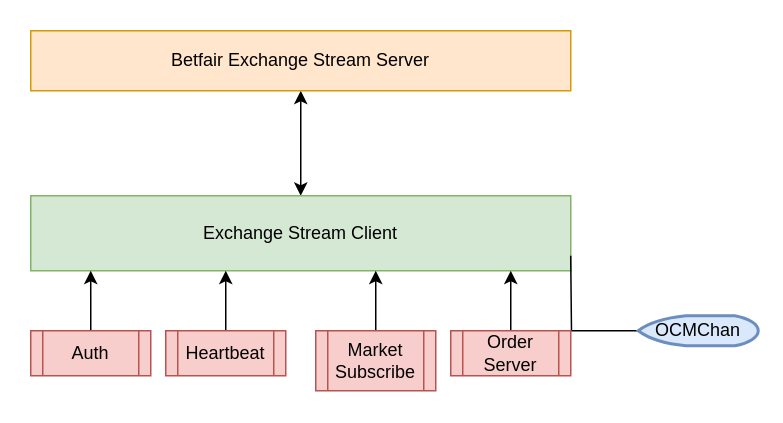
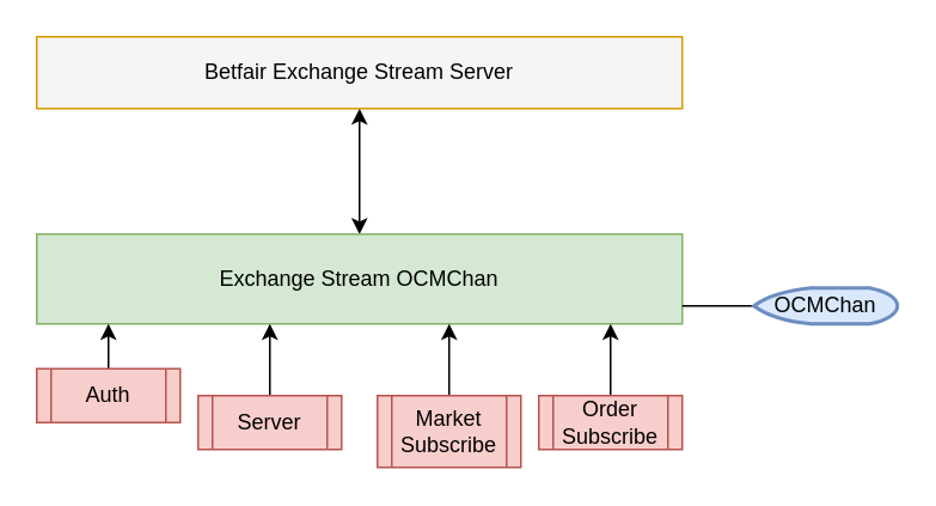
- <mxCell id="14" value="Betfair Exchange Stream Server" style="rounded=0;whiteSpace=wrap;html=1;fillColor=#ffe6cc;strokeColor=#d79b00;" vertex="1" parent="1"><mxGeometry x="20" y="20" width="360" height="40" as="geometry" /></mxCell>
+ <mxCell id="14" value="Betfair Exchange Stream Server" style="rounded=0;whiteSpace=wrap;html=1;fillColor=#f5f5f5;strokeColor=#d79b00;" vertex="1" parent="1"><mxGeometry x="20" y="20" width="360" height="40" as="geometry" /></mxCell>
- <mxCell id="3" value="Exchange Stream Client" style="rounded=0;whiteSpace=wrap;html=1;fillColor=#d5e8d4;strokeColor=#82b366;" vertex="1" parent="1"><mxGeometry x="20" y="130" width="360" height="50" as="geometry" /></mxCell>
+ <mxCell id="3" value="Exchange Stream OCMChan" style="rounded=0;whiteSpace=wrap;html=1;fillColor=#d5e8d4;strokeColor=#82b366;" vertex="1" parent="1"><mxGeometry x="20" y="130" width="360" height="50" as="geometry" /></mxCell>
- <mxCell id="5" value="OCMChan" style="strokeWidth=2;html=1;shape=mxgraph.flowchart.display;whiteSpace=wrap;fillColor=#dae8fc;strokeColor=#6c8ebf;" vertex="1" parent="1"><mxGeometry x="425" y="210" width="80" height="20" as="geometry" /></mxCell>
+ <mxCell id="5" value="OCMChan" style="strokeWidth=2;html=1;shape=mxgraph.flowchart.display;whiteSpace=wrap;fillColor=#dae8fc;strokeColor=#6c8ebf;" vertex="1" parent="1"><mxGeometry x="420" y="160" width="80" height="20" as="geometry" /></mxCell>
- <mxCell id="7" value="Auth" style="shape=process;whiteSpace=wrap;html=1;backgroundOutline=1;fillColor=#f8cecc;strokeColor=#b85450;" vertex="1" parent="1"><mxGeometry x="20" y="220" width="80" height="30" as="geometry" /></mxCell>
+ <mxCell id="7" value="Auth" style="shape=process;whiteSpace=wrap;html=1;backgroundOutline=1;fillColor=#f8cecc;strokeColor=#b85450;" vertex="1" parent="1"><mxGeometry x="20" y="205" width="80" height="30" as="geometry" /></mxCell>
- <mxCell id="9" value="Heartbeat" style="shape=process;whiteSpace=wrap;html=1;backgroundOutline=1;fillColor=#f8cecc;strokeColor=#b85450;" vertex="1" parent="1"><mxGeometry x="110" y="220" width="80" height="30" as="geometry" /></mxCell>
+ <mxCell id="9" value="Server" style="shape=process;whiteSpace=wrap;html=1;backgroundOutline=1;fillColor=#f8cecc;strokeColor=#b85450;" vertex="1" parent="1"><mxGeometry x="110" y="220" width="80" height="30" as="geometry" /></mxCell>
- <mxCell id="13" value="Order&lt;br&gt;Server" style="shape=process;whiteSpace=wrap;html=1;backgroundOutline=1;fillColor=#f8cecc;strokeColor=#b85450;" vertex="1" parent="1"><mxGeometry x="300" y="220" width="80" height="30" as="geometry" /></mxCell>
+ <mxCell id="13" value="Order&lt;br&gt;Subscribe" style="shape=process;whiteSpace=wrap;html=1;backgroundOutline=1;fillColor=#f8cecc;strokeColor=#b85450;" vertex="1" parent="1"><mxGeometry x="300" y="220" width="80" height="30" as="geometry" /></mxCell>
